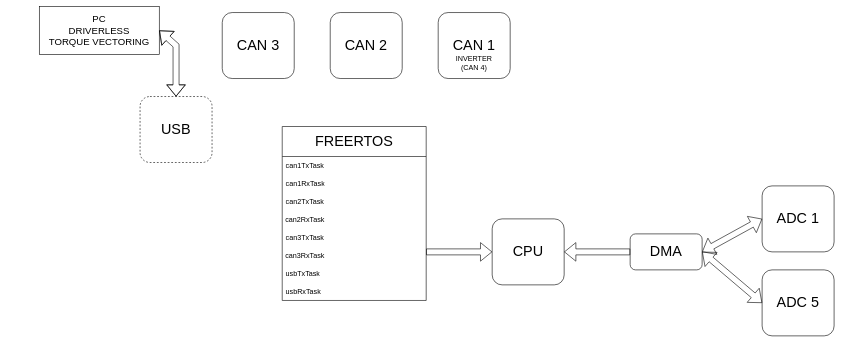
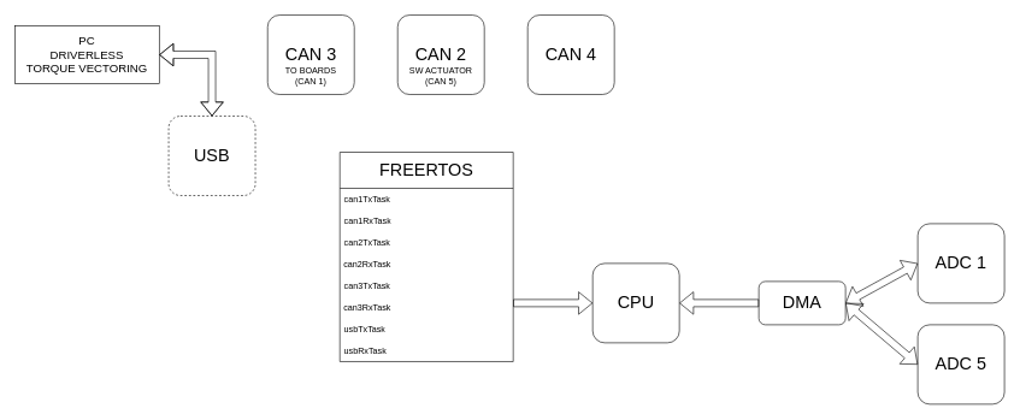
- <mxCell id="26" value="&lt;font style=&quot;font-size: 16px;&quot;&gt;PC&lt;br&gt;DRIVERLESS&lt;br&gt;TORQUE VECTORING&lt;/font&gt;" style="rounded=0;whiteSpace=wrap;html=1;" vertex="1" parent="1"><mxGeometry x="65" y="10" width="200" height="80" as="geometry" /></mxCell>
+ <mxCell id="26" value="&lt;font style=&quot;font-size: 16px;&quot;&gt;PC&lt;br&gt;DRIVERLESS&lt;br&gt;TORQUE VECTORING&lt;/font&gt;" style="rounded=0;whiteSpace=wrap;html=1;" vertex="1" parent="1"><mxGeometry x="20" y="35" width="200" height="80" as="geometry" /></mxCell>
- <mxCell id="19" value="&lt;font style=&quot;font-size: 24px;&quot;&gt;CAN 1&lt;br&gt;&lt;/font&gt;" style="rounded=1;whiteSpace=wrap;html=1;" vertex="1" parent="1"><mxGeometry x="730" y="20" width="120" height="110" as="geometry" /></mxCell>
+ <mxCell id="19" value="&lt;font style=&quot;font-size: 24px;&quot;&gt;CAN 4&lt;br&gt;&lt;/font&gt;" style="rounded=1;whiteSpace=wrap;html=1;" vertex="1" parent="1"><mxGeometry x="730" y="20" width="120" height="110" as="geometry" /></mxCell>
+ <mxCell id="24" value="TO BOARDS&lt;br&gt;(CAN 1)" style="text;html=1;strokeColor=none;fillColor=none;align=center;verticalAlign=middle;whiteSpace=wrap;rounded=0;" vertex="1" parent="1"><mxGeometry x="380" y="90" width="100" height="30" as="geometry" /></mxCell>
+ <mxCell id="22" value="SW ACTUATOR&lt;br&gt;(CAN 5)" style="text;html=1;strokeColor=none;fillColor=none;align=center;verticalAlign=middle;whiteSpace=wrap;rounded=0;" vertex="1" parent="1"><mxGeometry x="560" y="90" width="100" height="30" as="geometry" /></mxCell>
- <mxCell id="20" value="INVERTER (CAN 4)" style="text;html=1;strokeColor=none;fillColor=none;align=center;verticalAlign=middle;whiteSpace=wrap;rounded=0;" vertex="1" parent="1"><mxGeometry x="760" y="90" width="60" height="30" as="geometry" /></mxCell>
